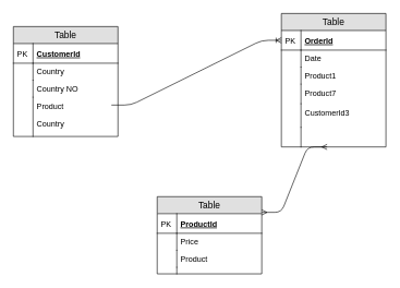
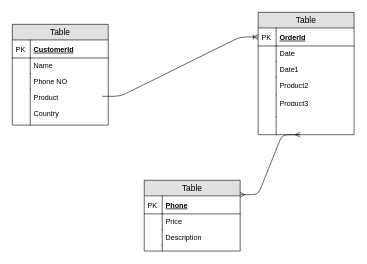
- <mxCell id="5" value="Country" style="shape=partialRectangle;top=0;left=0;right=0;bottom=0;align=left;verticalAlign=top;fillColor=none;spacingLeft=34;spacingRight=4;overflow=hidden;rotatable=0;points=[[0,0.5],[1,0.5]];portConstraint=eastwest;dropTarget=0;fontSize=12;" parent="2" vertex="1"><mxGeometry y="56" width="160" height="26" as="geometry" /></mxCell>
+ <mxCell id="5" value="Name" style="shape=partialRectangle;top=0;left=0;right=0;bottom=0;align=left;verticalAlign=top;fillColor=none;spacingLeft=34;spacingRight=4;overflow=hidden;rotatable=0;points=[[0,0.5],[1,0.5]];portConstraint=eastwest;dropTarget=0;fontSize=12;" parent="2" vertex="1"><mxGeometry y="56" width="160" height="26" as="geometry" /></mxCell>
- <mxCell id="16" value="Product1" style="shape=partialRectangle;top=0;left=0;right=0;bottom=0;align=left;verticalAlign=top;fillColor=none;spacingLeft=34;spacingRight=4;overflow=hidden;rotatable=0;points=[[0,0.5],[1,0.5]];portConstraint=eastwest;dropTarget=0;fontSize=12;" parent="11" vertex="1"><mxGeometry y="82" width="160" height="26" as="geometry" /></mxCell>
+ <mxCell id="16" value="Date1" style="shape=partialRectangle;top=0;left=0;right=0;bottom=0;align=left;verticalAlign=top;fillColor=none;spacingLeft=34;spacingRight=4;overflow=hidden;rotatable=0;points=[[0,0.5],[1,0.5]];portConstraint=eastwest;dropTarget=0;fontSize=12;" parent="11" vertex="1"><mxGeometry y="82" width="160" height="26" as="geometry" /></mxCell>
- <mxCell id="7" value="Country NO" style="shape=partialRectangle;top=0;left=0;right=0;bottom=0;align=left;verticalAlign=top;fillColor=none;spacingLeft=34;spacingRight=4;overflow=hidden;rotatable=0;points=[[0,0.5],[1,0.5]];portConstraint=eastwest;dropTarget=0;fontSize=12;" parent="2" vertex="1"><mxGeometry y="82" width="160" height="26" as="geometry" /></mxCell>
+ <mxCell id="7" value="Phone NO" style="shape=partialRectangle;top=0;left=0;right=0;bottom=0;align=left;verticalAlign=top;fillColor=none;spacingLeft=34;spacingRight=4;overflow=hidden;rotatable=0;points=[[0,0.5],[1,0.5]];portConstraint=eastwest;dropTarget=0;fontSize=12;" parent="2" vertex="1"><mxGeometry y="82" width="160" height="26" as="geometry" /></mxCell>
- <mxCell id="18" value="Product7" style="shape=partialRectangle;top=0;left=0;right=0;bottom=0;align=left;verticalAlign=top;fillColor=none;spacingLeft=34;spacingRight=4;overflow=hidden;rotatable=0;points=[[0,0.5],[1,0.5]];portConstraint=eastwest;dropTarget=0;fontSize=12;" parent="11" vertex="1"><mxGeometry y="108" width="160" height="30" as="geometry" /></mxCell>
+ <mxCell id="18" value="Product2" style="shape=partialRectangle;top=0;left=0;right=0;bottom=0;align=left;verticalAlign=top;fillColor=none;spacingLeft=34;spacingRight=4;overflow=hidden;rotatable=0;points=[[0,0.5],[1,0.5]];portConstraint=eastwest;dropTarget=0;fontSize=12;" parent="11" vertex="1"><mxGeometry y="108" width="160" height="30" as="geometry" /></mxCell>
- <mxCell id="20" value="CustomerId3" style="shape=partialRectangle;top=0;left=0;right=0;bottom=0;align=left;verticalAlign=top;fillColor=none;spacingLeft=34;spacingRight=4;overflow=hidden;rotatable=0;points=[[0,0.5],[1,0.5]];portConstraint=eastwest;dropTarget=0;fontSize=12;" parent="11" vertex="1"><mxGeometry y="138" width="160" height="36" as="geometry" /></mxCell>
+ <mxCell id="20" value="Product3" style="shape=partialRectangle;top=0;left=0;right=0;bottom=0;align=left;verticalAlign=top;fillColor=none;spacingLeft=34;spacingRight=4;overflow=hidden;rotatable=0;points=[[0,0.5],[1,0.5]];portConstraint=eastwest;dropTarget=0;fontSize=12;" parent="11" vertex="1"><mxGeometry y="138" width="160" height="36" as="geometry" /></mxCell>
- <mxCell id="25" value="ProductId" style="shape=partialRectangle;top=0;left=0;right=0;bottom=1;align=left;verticalAlign=middle;fillColor=none;spacingLeft=34;spacingRight=4;overflow=hidden;rotatable=0;points=[[0,0.5],[1,0.5]];portConstraint=eastwest;dropTarget=0;fontStyle=5;fontSize=12;" parent="24" vertex="1"><mxGeometry y="26" width="160" height="30" as="geometry" /></mxCell>
+ <mxCell id="25" value="Phone" style="shape=partialRectangle;top=0;left=0;right=0;bottom=1;align=left;verticalAlign=middle;fillColor=none;spacingLeft=34;spacingRight=4;overflow=hidden;rotatable=0;points=[[0,0.5],[1,0.5]];portConstraint=eastwest;dropTarget=0;fontStyle=5;fontSize=12;" parent="24" vertex="1"><mxGeometry y="26" width="160" height="30" as="geometry" /></mxCell>
- <mxCell id="29" value="Product" style="shape=partialRectangle;top=0;left=0;right=0;bottom=0;align=left;verticalAlign=top;fillColor=none;spacingLeft=34;spacingRight=4;overflow=hidden;rotatable=0;points=[[0,0.5],[1,0.5]];portConstraint=eastwest;dropTarget=0;fontSize=12;" parent="24" vertex="1"><mxGeometry y="82" width="160" height="26" as="geometry" /></mxCell>
+ <mxCell id="29" value="Description" style="shape=partialRectangle;top=0;left=0;right=0;bottom=0;align=left;verticalAlign=top;fillColor=none;spacingLeft=34;spacingRight=4;overflow=hidden;rotatable=0;points=[[0,0.5],[1,0.5]];portConstraint=eastwest;dropTarget=0;fontSize=12;" parent="24" vertex="1"><mxGeometry y="82" width="160" height="26" as="geometry" /></mxCell>
